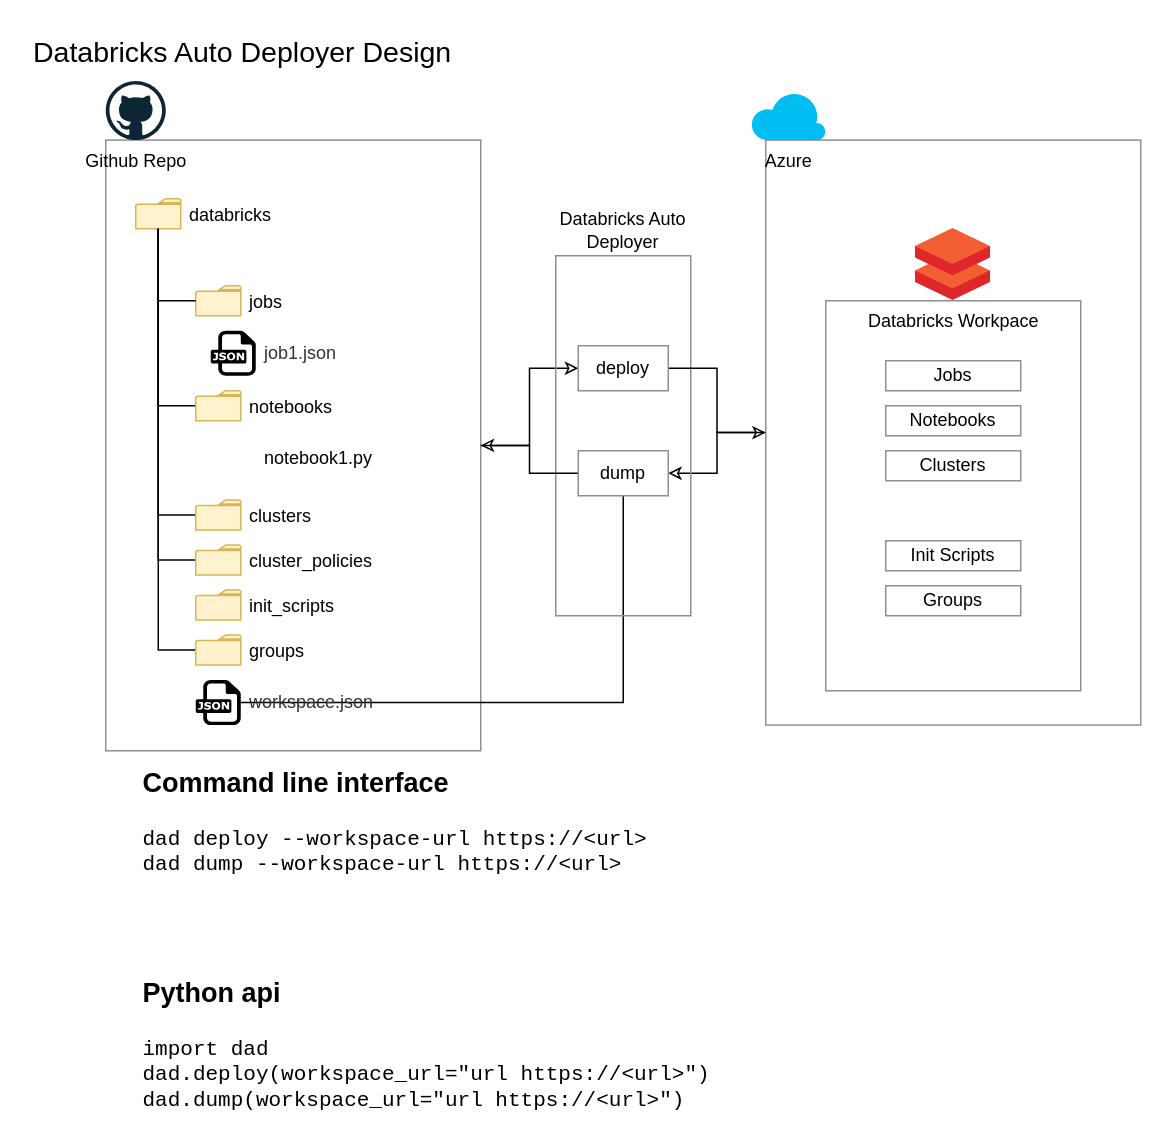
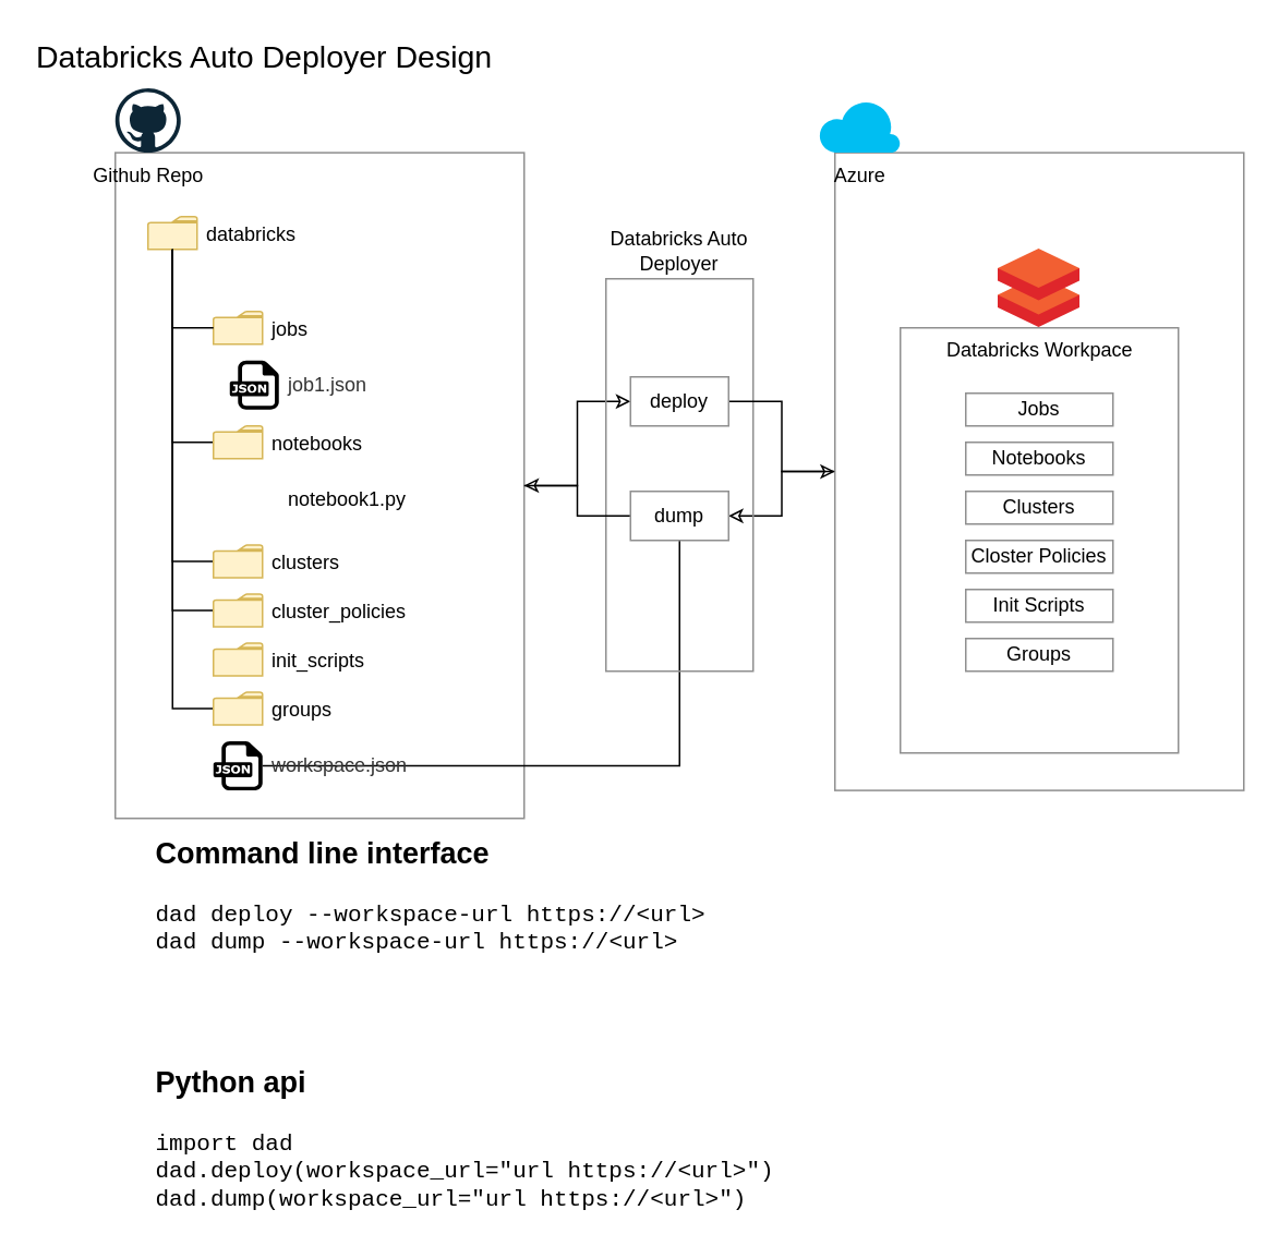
+ <mxCell id="14" value="Closter Policies" style="rounded=0;whiteSpace=wrap;html=1;strokeColor=#8F8F8F;fillColor=none;" parent="1" vertex="1"><mxGeometry x="590" y="330" width="90" height="20" as="geometry" /></mxCell>
